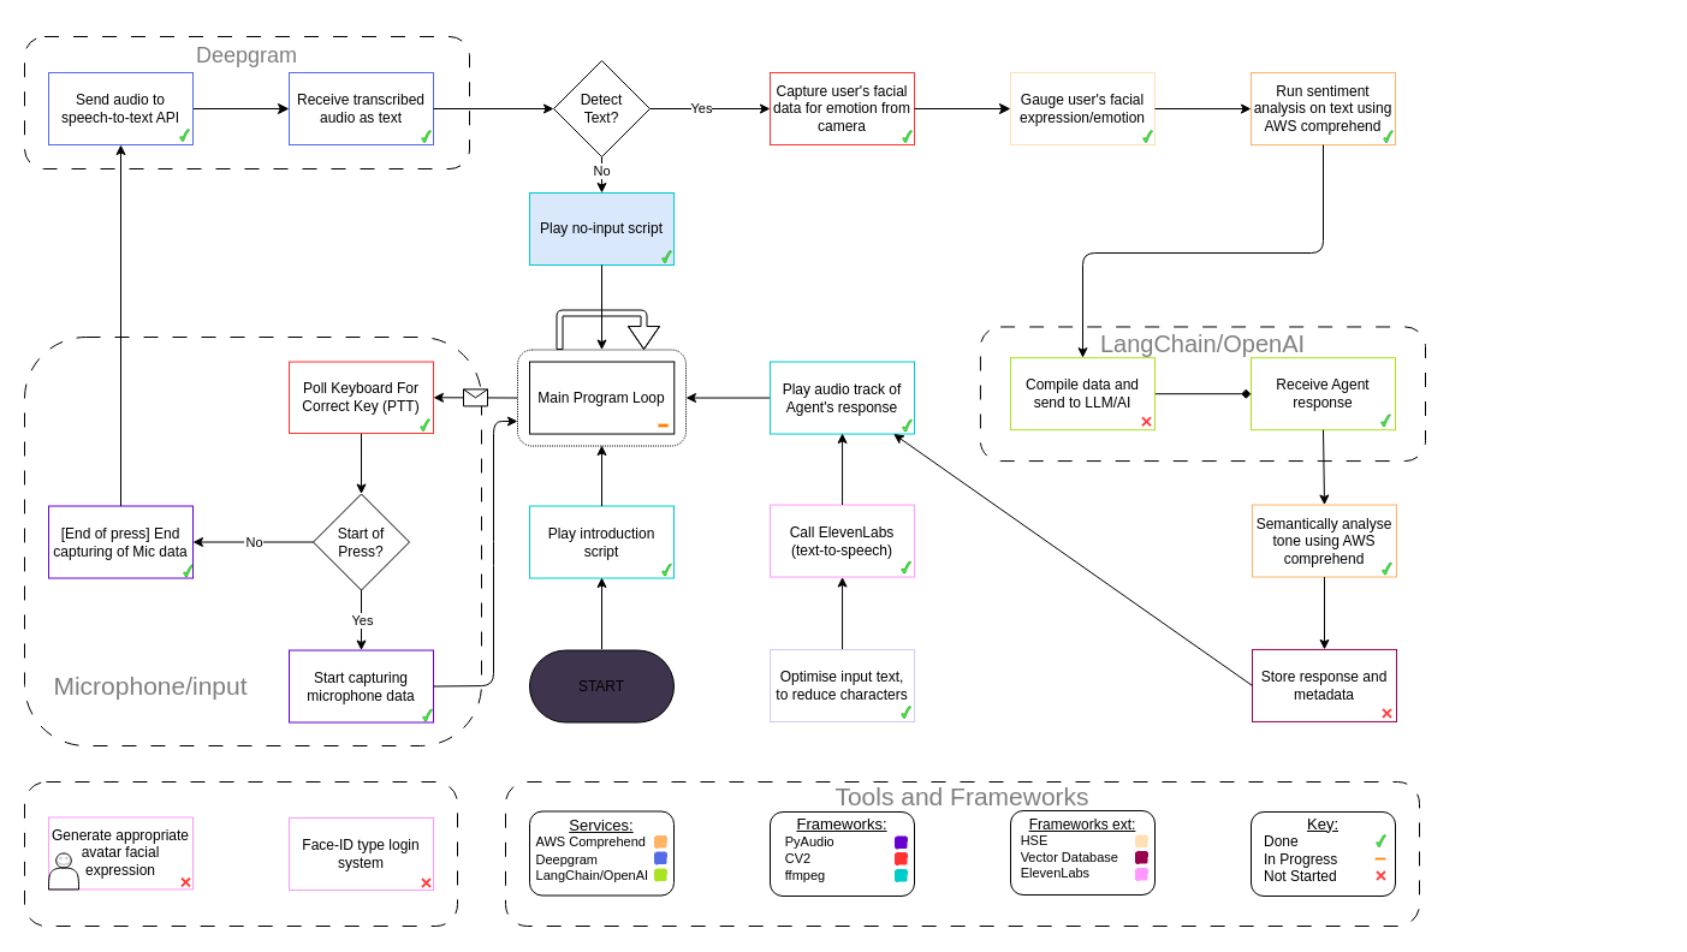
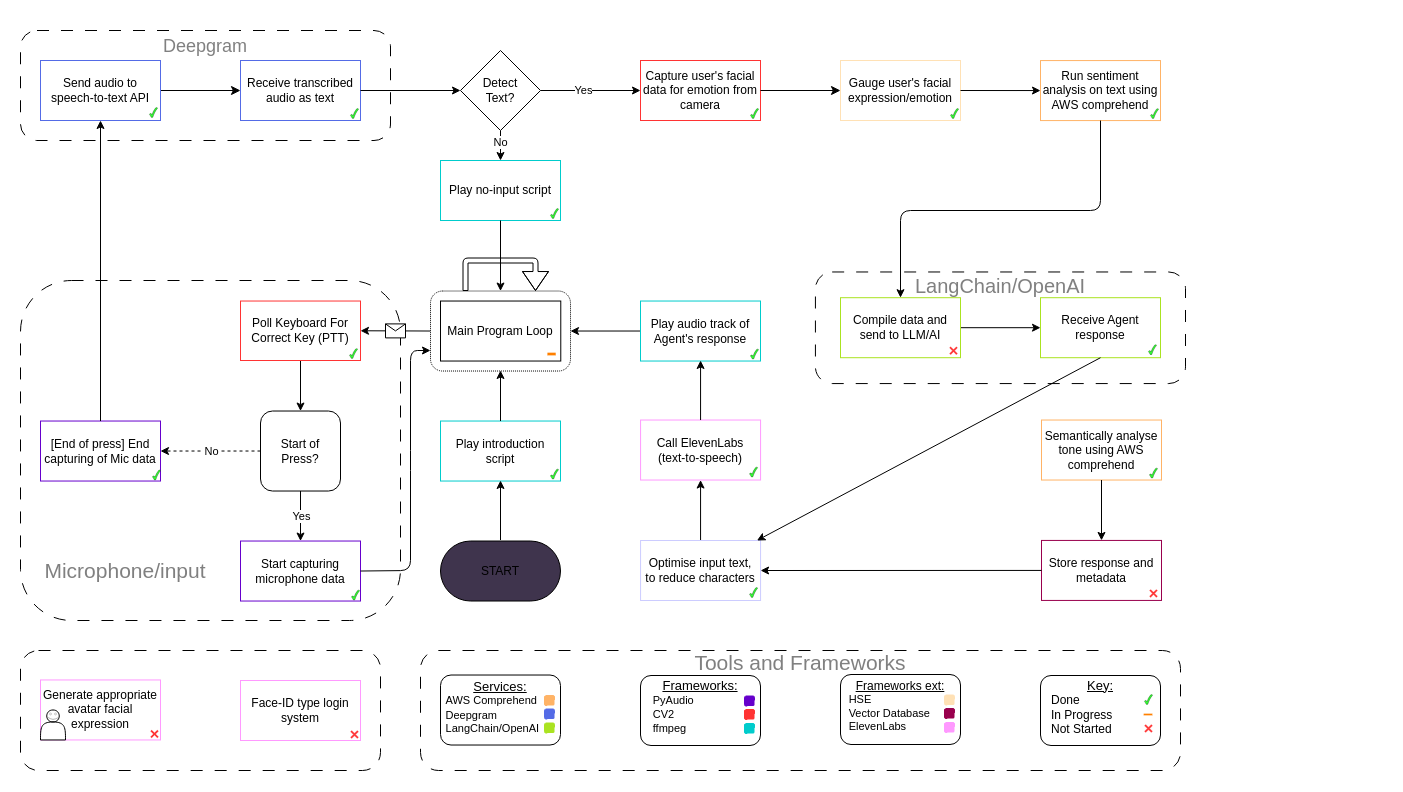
- <mxCell id="136" value="Play no-input script" style="rounded=0;whiteSpace=wrap;html=1;strokeColor=#00CCCC;fillColor=#dae8fc;" vertex="1" parent="135"><mxGeometry width="120" height="60" as="geometry" /></mxCell>
+ <mxCell id="136" value="Play no-input script" style="rounded=0;whiteSpace=wrap;html=1;strokeColor=#00CCCC;" vertex="1" parent="135"><mxGeometry width="120" height="60" as="geometry" /></mxCell>
- <mxCell id="130" style="edgeStyle=none;html=1;exitX=1;exitY=0.5;exitDx=0;exitDy=0;entryX=0;entryY=0.5;entryDx=0;entryDy=0;endArrow=diamond;" edge="1" parent="1" source="132" target="128"><mxGeometry relative="1" as="geometry" /></mxCell>
+ <mxCell id="130" style="edgeStyle=none;html=1;exitX=1;exitY=0.5;exitDx=0;exitDy=0;entryX=0;entryY=0.5;entryDx=0;entryDy=0;" edge="1" parent="1" source="132" target="128"><mxGeometry relative="1" as="geometry" /></mxCell>
- <mxCell id="134" style="edgeStyle=none;html=1;exitX=0.5;exitY=1;exitDx=0;exitDy=0;entryX=0.5;entryY=0;entryDx=0;entryDy=0;" edge="1" parent="1" source="128" target="29"><mxGeometry relative="1" as="geometry" /></mxCell>
+ <mxCell id="134" style="edgeStyle=none;html=1;exitX=0.5;exitY=1;exitDx=0;exitDy=0;" edge="1" parent="1" source="128" target="102"><mxGeometry relative="1" as="geometry" /></mxCell>
- <mxCell id="13" value="No" style="endArrow=classic;html=1;exitX=0;exitY=0.5;exitDx=0;exitDy=0;entryX=1;entryY=0.5;entryDx=0;entryDy=0;" parent="1" source="7" target="52" edge="1"><mxGeometry relative="1" as="geometry"><mxPoint x="200" y="520.53" as="sourcePoint" /><mxPoint x="300" y="520.53" as="targetPoint" /></mxGeometry></mxCell>
+ <mxCell id="13" value="No" style="endArrow=classic;html=1;exitX=0;exitY=0.5;exitDx=0;exitDy=0;entryX=1;entryY=0.5;entryDx=0;entryDy=0;dashed=1;" parent="1" source="7" target="52" edge="1"><mxGeometry relative="1" as="geometry"><mxPoint x="200" y="520.53" as="sourcePoint" /><mxPoint x="300" y="520.53" as="targetPoint" /></mxGeometry></mxCell>
- <mxCell id="7" value="Start of Press?" style="rhombus;whiteSpace=wrap;html=1;" parent="1" vertex="1"><mxGeometry x="260" y="410.53" width="80" height="80" as="geometry" /></mxCell>
+ <mxCell id="7" value="Start of Press?" style="whiteSpace=wrap;html=1;rounded=1;" parent="1" vertex="1"><mxGeometry x="260" y="410.53" width="80" height="80" as="geometry" /></mxCell>
- <mxCell id="104" style="edgeStyle=none;html=1;exitX=0;exitY=0.5;exitDx=0;exitDy=0;" parent="1" source="37" target="86" edge="1"><mxGeometry relative="1" as="geometry" /></mxCell>
+ <mxCell id="104" style="edgeStyle=none;html=1;exitX=0;exitY=0.5;exitDx=0;exitDy=0;entryX=1;entryY=0.5;entryDx=0;entryDy=0;" parent="1" source="37" target="102" edge="1"><mxGeometry relative="1" as="geometry" /></mxCell>
